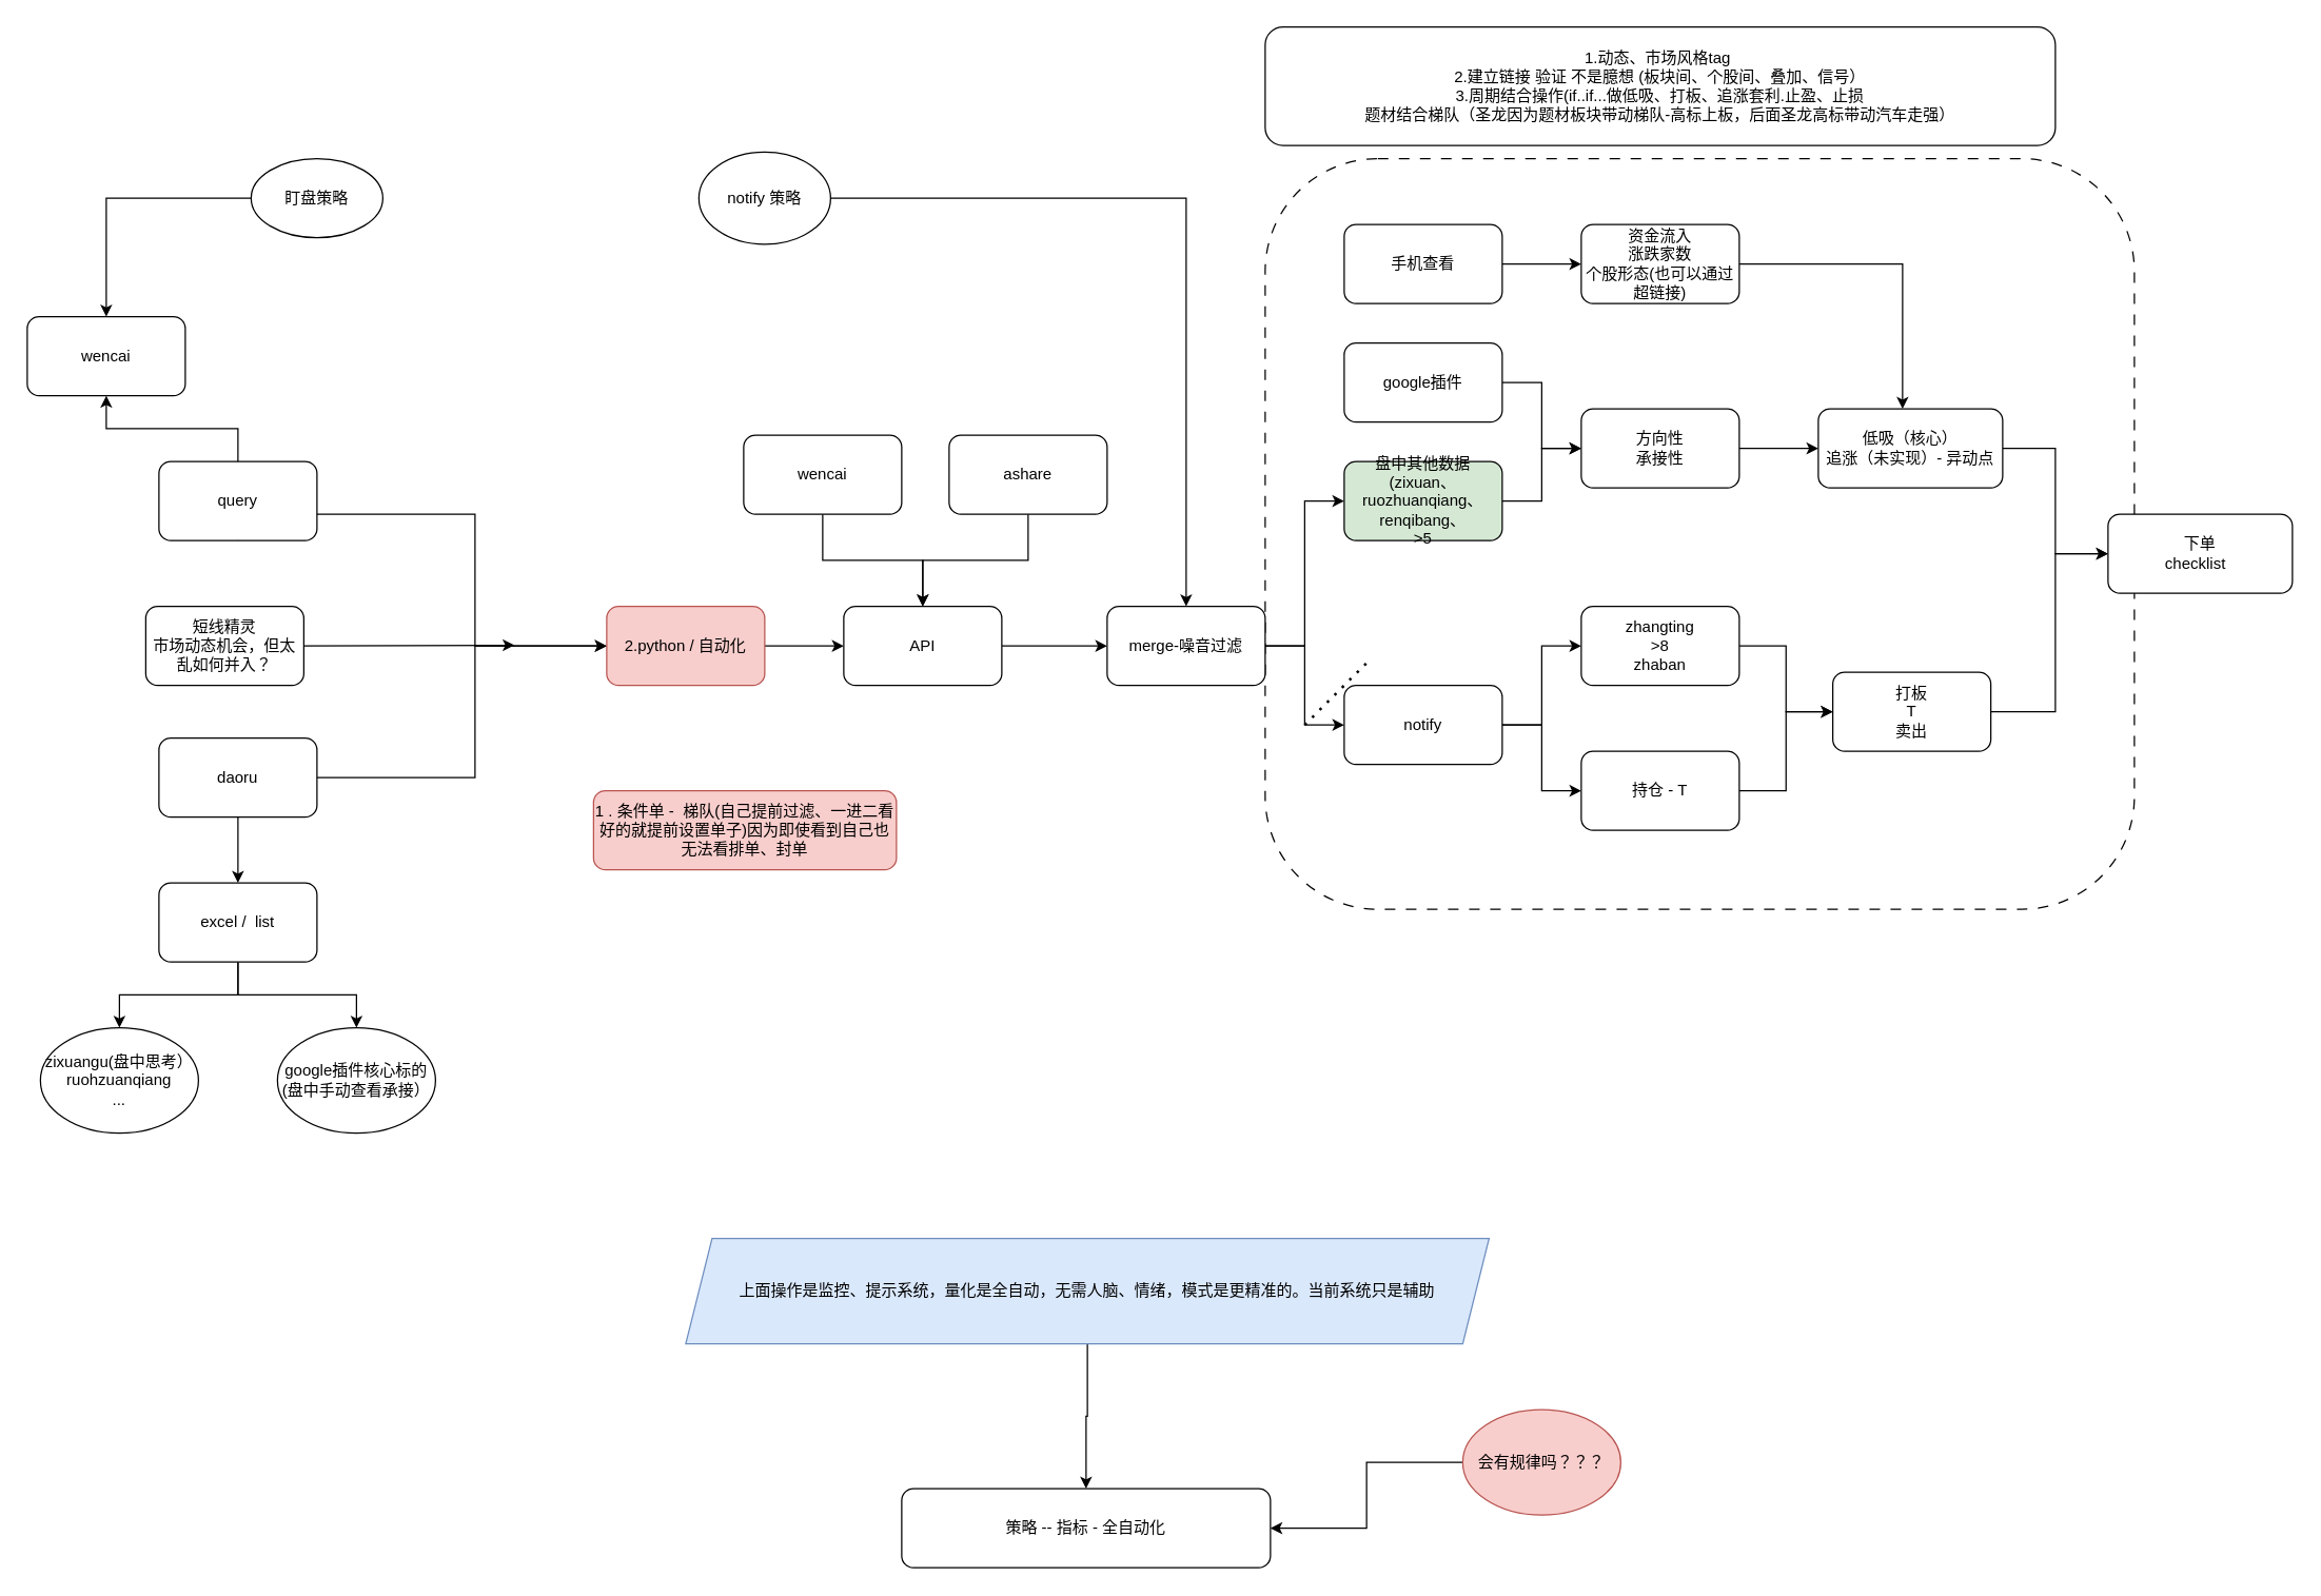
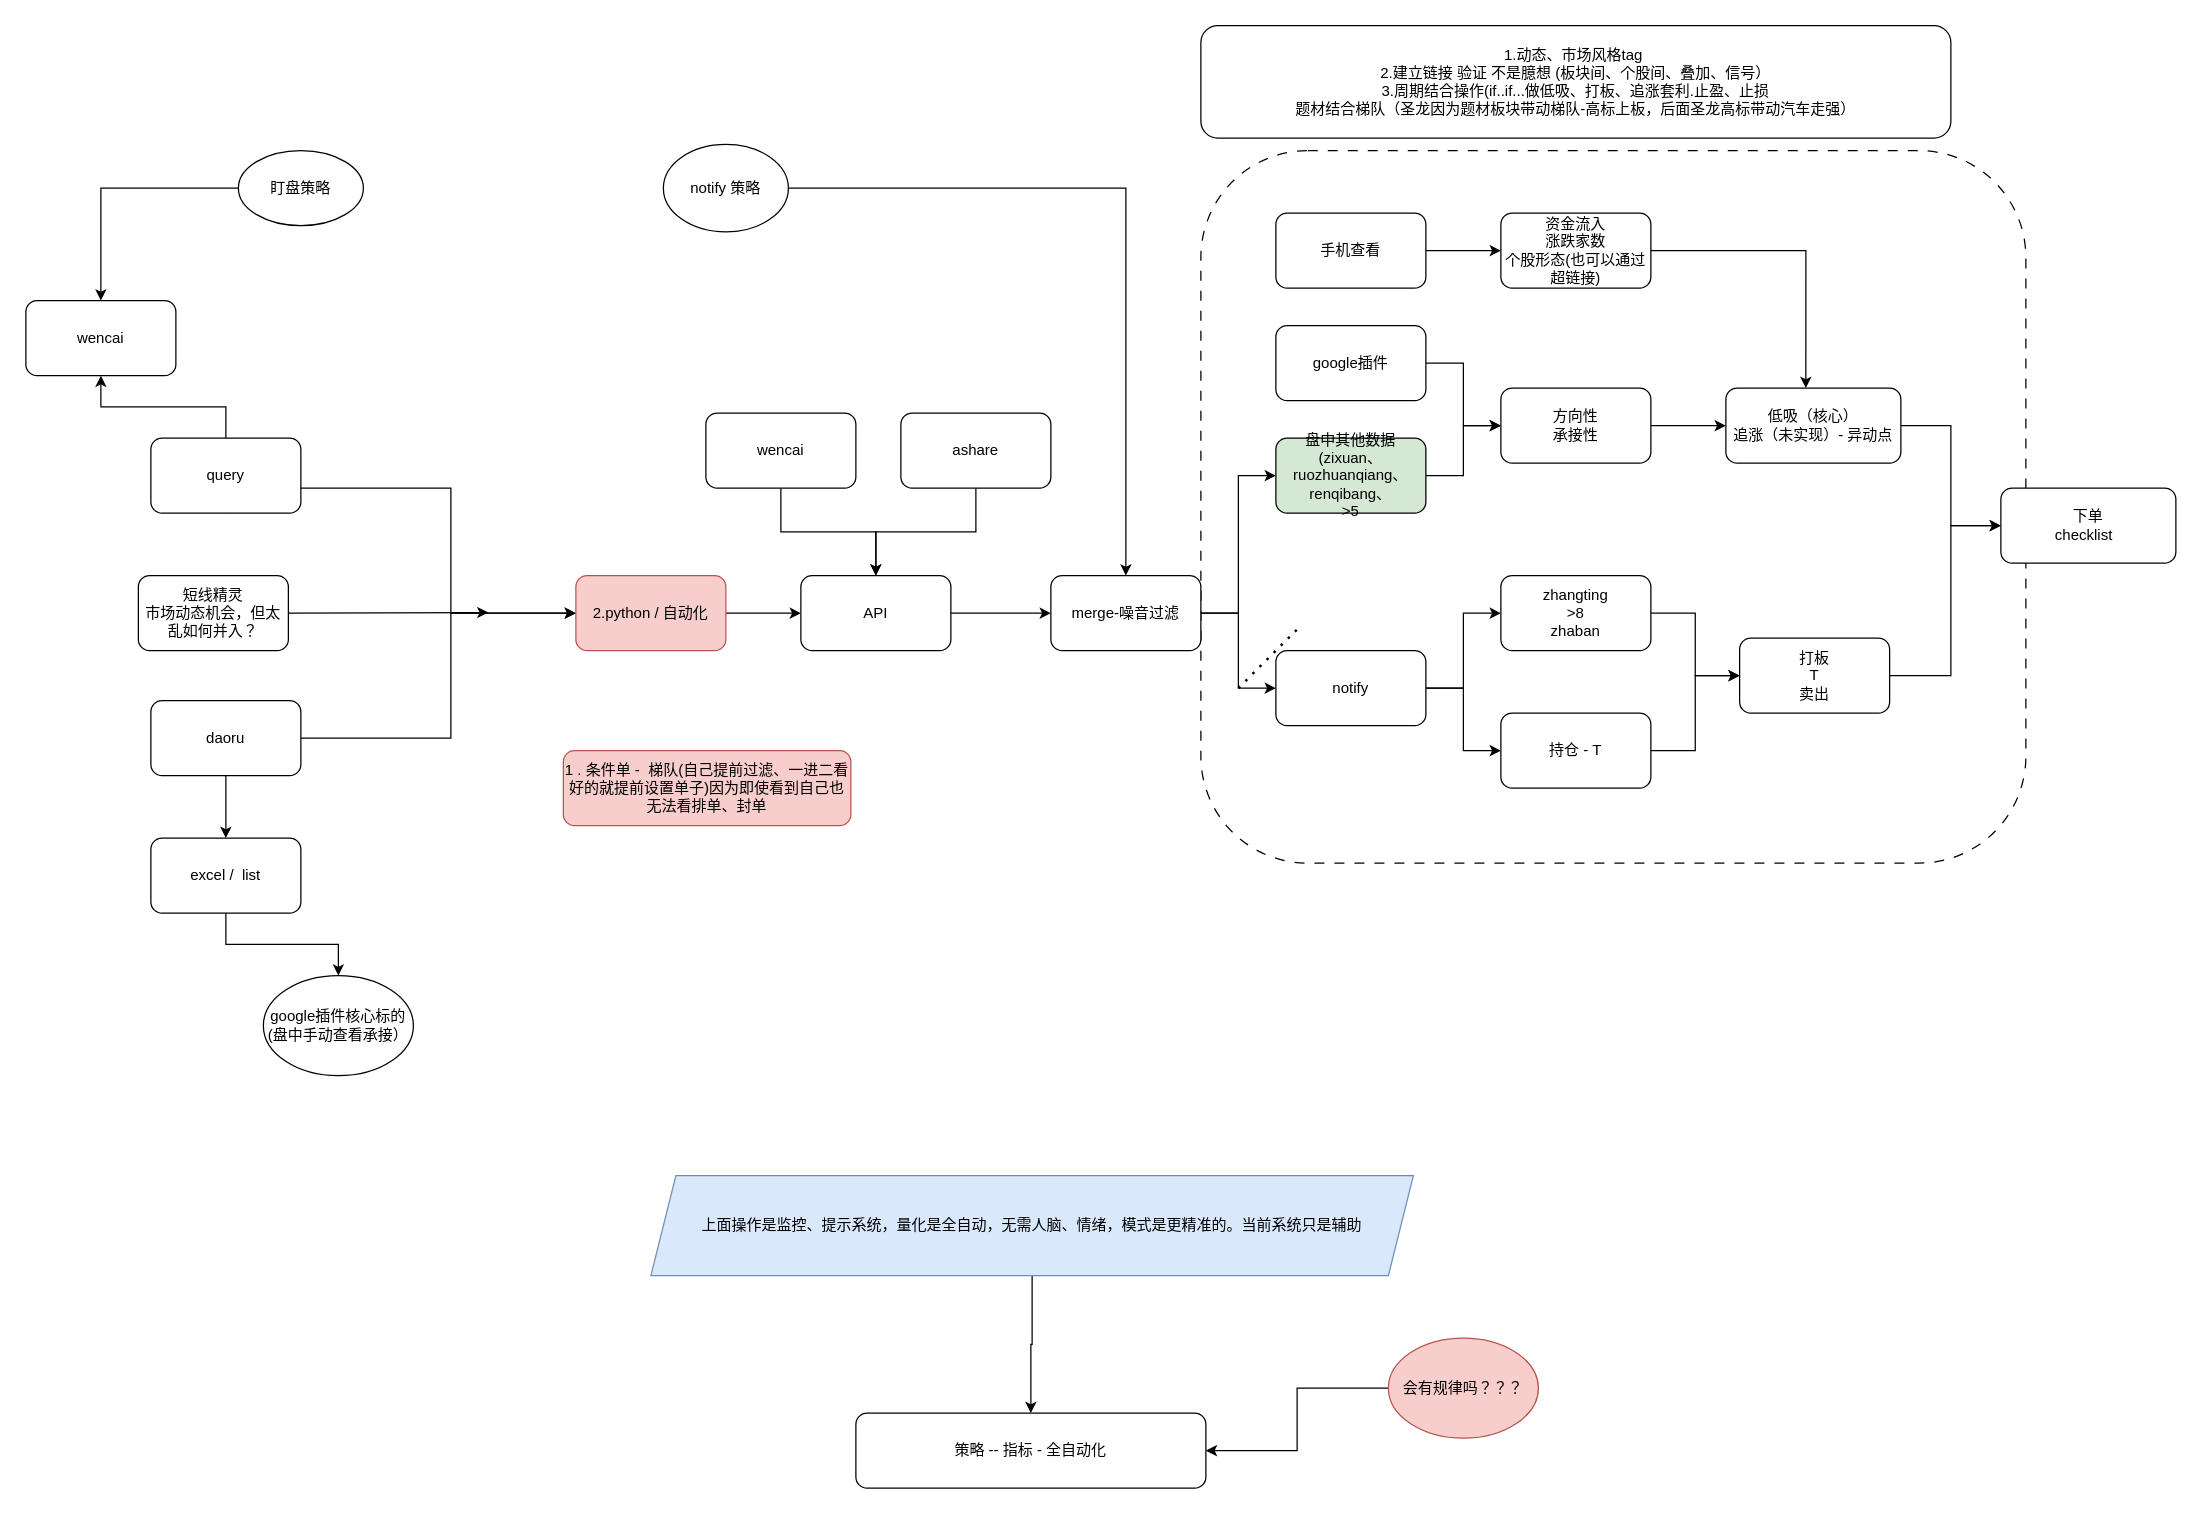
- <mxCell id="12" style="edgeStyle=orthogonalEdgeStyle;rounded=0;orthogonalLoop=1;jettySize=auto;html=1;exitX=0.5;exitY=1;exitDx=0;exitDy=0;" parent="1" source="14" target="29" edge="1"><mxGeometry relative="1" as="geometry" /></mxCell>
- <mxCell id="29" value="zixuangu(盘中思考）&lt;br&gt;ruohzuanqiang&lt;br&gt;..." style="ellipse;whiteSpace=wrap;html=1;" parent="1" vertex="1"><mxGeometry x="30" y="780" width="120" height="80" as="geometry" /></mxCell>
